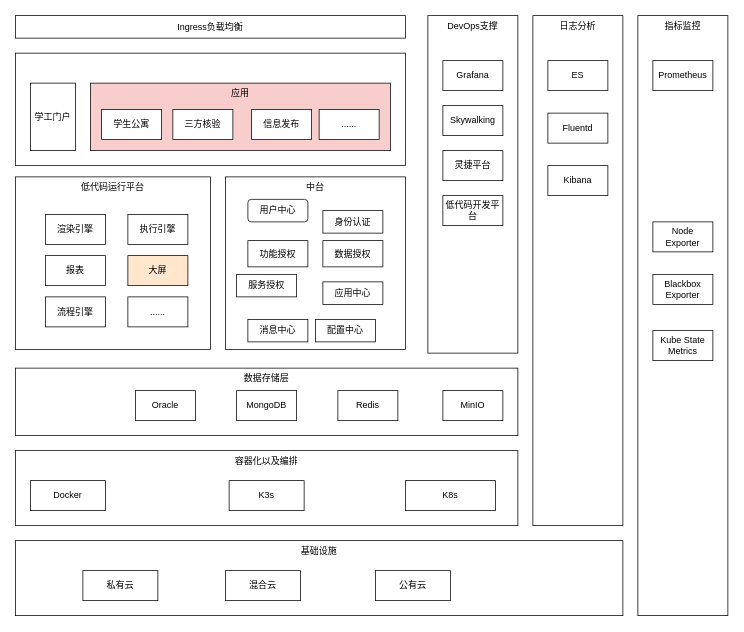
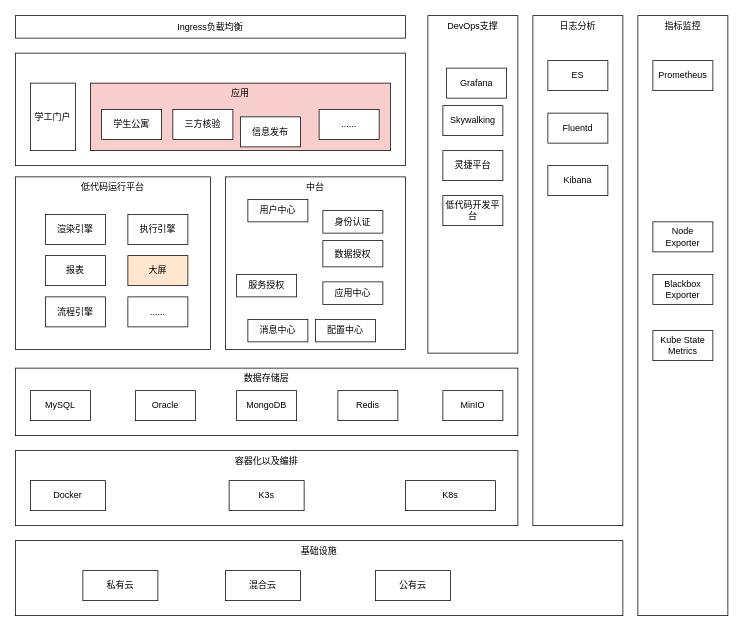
- <mxCell id="20" value="Grafana" style="rounded=0;whiteSpace=wrap;html=1;" parent="1" vertex="1"><mxGeometry x="590" y="80" width="80" height="40" as="geometry" /></mxCell>
+ <mxCell id="20" value="Grafana" style="rounded=0;whiteSpace=wrap;html=1;" parent="1" vertex="1"><mxGeometry x="595" y="90" width="80" height="40" as="geometry" /></mxCell>
- <mxCell id="9" value="信息发布" style="rounded=0;whiteSpace=wrap;html=1;" parent="1" vertex="1"><mxGeometry x="335" y="145" width="80" height="40" as="geometry" /></mxCell>
+ <mxCell id="9" value="信息发布" style="rounded=0;whiteSpace=wrap;html=1;" parent="1" vertex="1"><mxGeometry x="320" y="155" width="80" height="40" as="geometry" /></mxCell>
- <mxCell id="23" value="用户中心" style="whiteSpace=wrap;html=1;rounded=1;" parent="1" vertex="1"><mxGeometry x="330" y="265" width="80" height="30" as="geometry" /></mxCell>
+ <mxCell id="23" value="用户中心" style="rounded=0;whiteSpace=wrap;html=1;" parent="1" vertex="1"><mxGeometry x="330" y="265" width="80" height="30" as="geometry" /></mxCell>
- <mxCell id="25" value="功能授权" style="rounded=0;whiteSpace=wrap;html=1;" parent="1" vertex="1"><mxGeometry x="330" y="320" width="80" height="35" as="geometry" /></mxCell>
+ <mxCell id="12" value="MySQL" style="rounded=0;whiteSpace=wrap;html=1;" parent="1" vertex="1"><mxGeometry x="40" y="520" width="80" height="40" as="geometry" /></mxCell>
